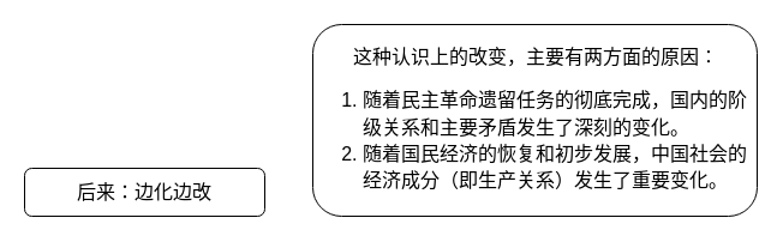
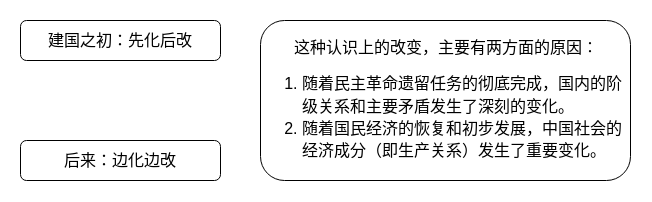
+ <mxCell id="2" value="&lt;font style=&quot;font-size: 16px;&quot;&gt;建国之初：先化后改&lt;/font&gt;" style="rounded=1;whiteSpace=wrap;html=1;" vertex="1" parent="1"><mxGeometry x="20" y="20" width="200" height="40" as="geometry" /></mxCell>
